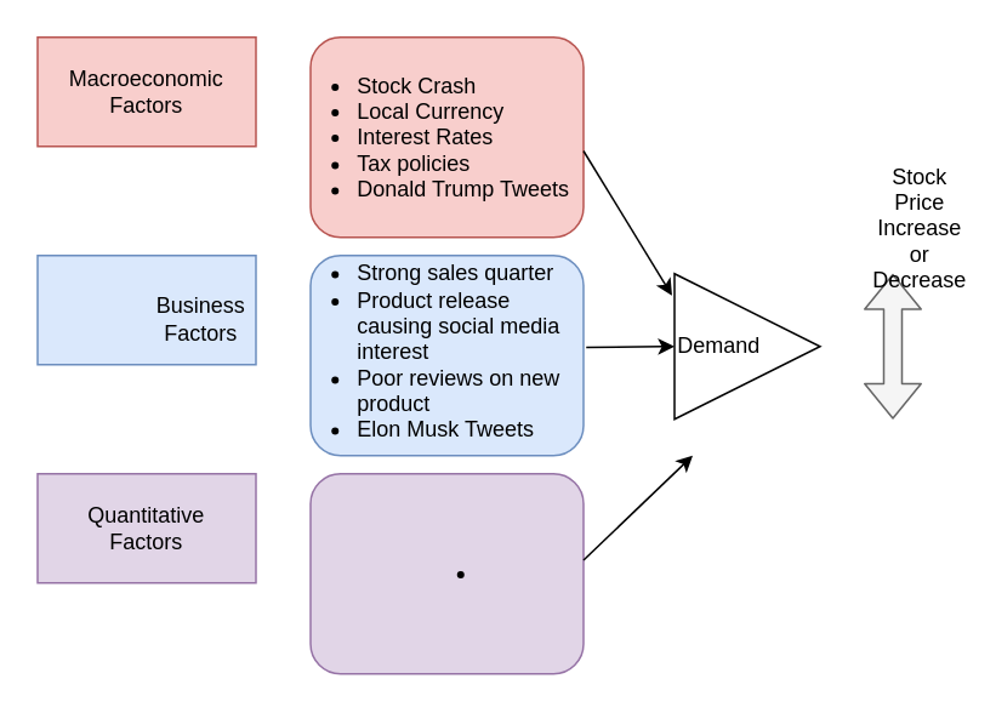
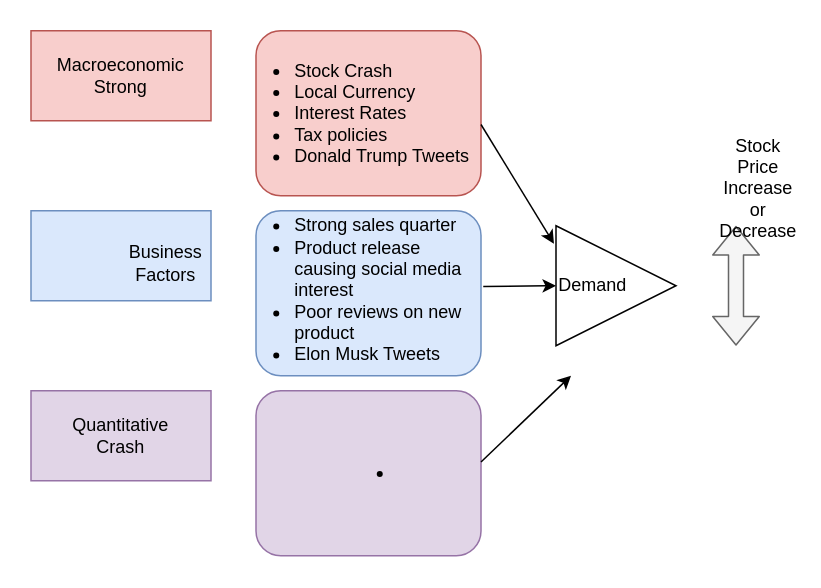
- <mxCell id="13" value="Macroeconomic Factors" style="text;html=1;strokeColor=none;fillColor=none;align=center;verticalAlign=middle;whiteSpace=wrap;rounded=0;" parent="1" vertex="1"><mxGeometry x="60" y="40" width="40" height="20" as="geometry" /></mxCell>
+ <mxCell id="13" value="Macroeconomic Strong" style="text;html=1;strokeColor=none;fillColor=none;align=center;verticalAlign=middle;whiteSpace=wrap;rounded=0;" parent="1" vertex="1"><mxGeometry x="60" y="40" width="40" height="20" as="geometry" /></mxCell>
- <mxCell id="9" value="Quantitative Factors" style="text;html=1;strokeColor=none;fillColor=none;align=center;verticalAlign=middle;whiteSpace=wrap;rounded=0;" parent="8" vertex="1"><mxGeometry x="40" y="20" width="40" height="20" as="geometry" /></mxCell>
+ <mxCell id="9" value="Quantitative Crash" style="text;html=1;strokeColor=none;fillColor=none;align=center;verticalAlign=middle;whiteSpace=wrap;rounded=0;" parent="8" vertex="1"><mxGeometry x="40" y="20" width="40" height="20" as="geometry" /></mxCell>
